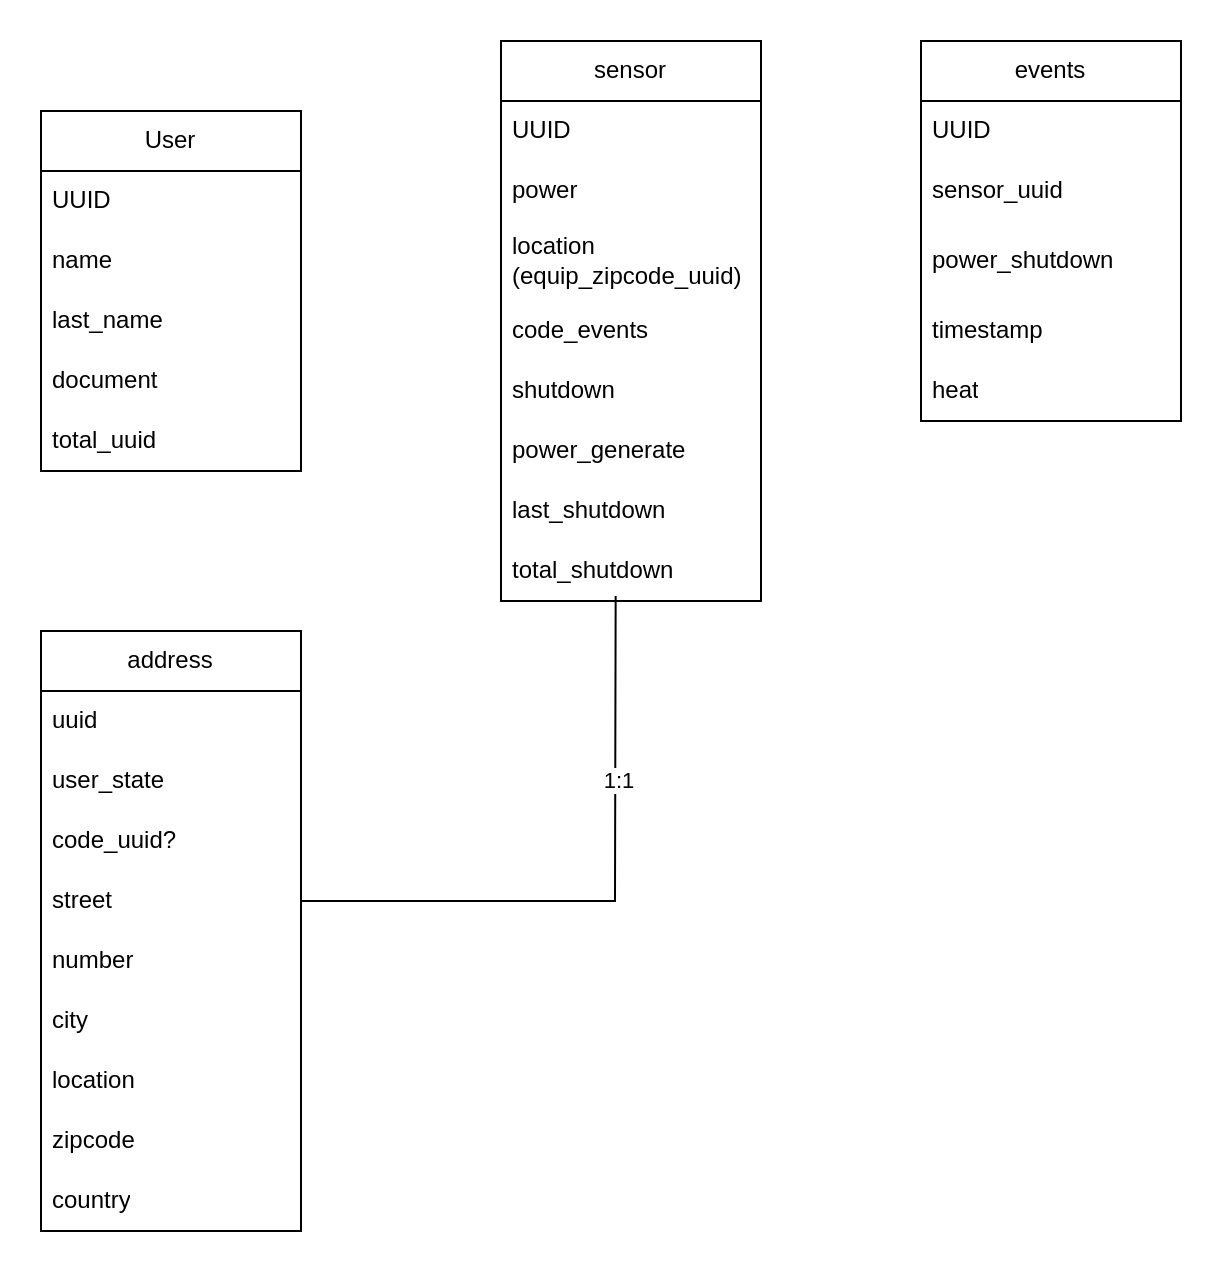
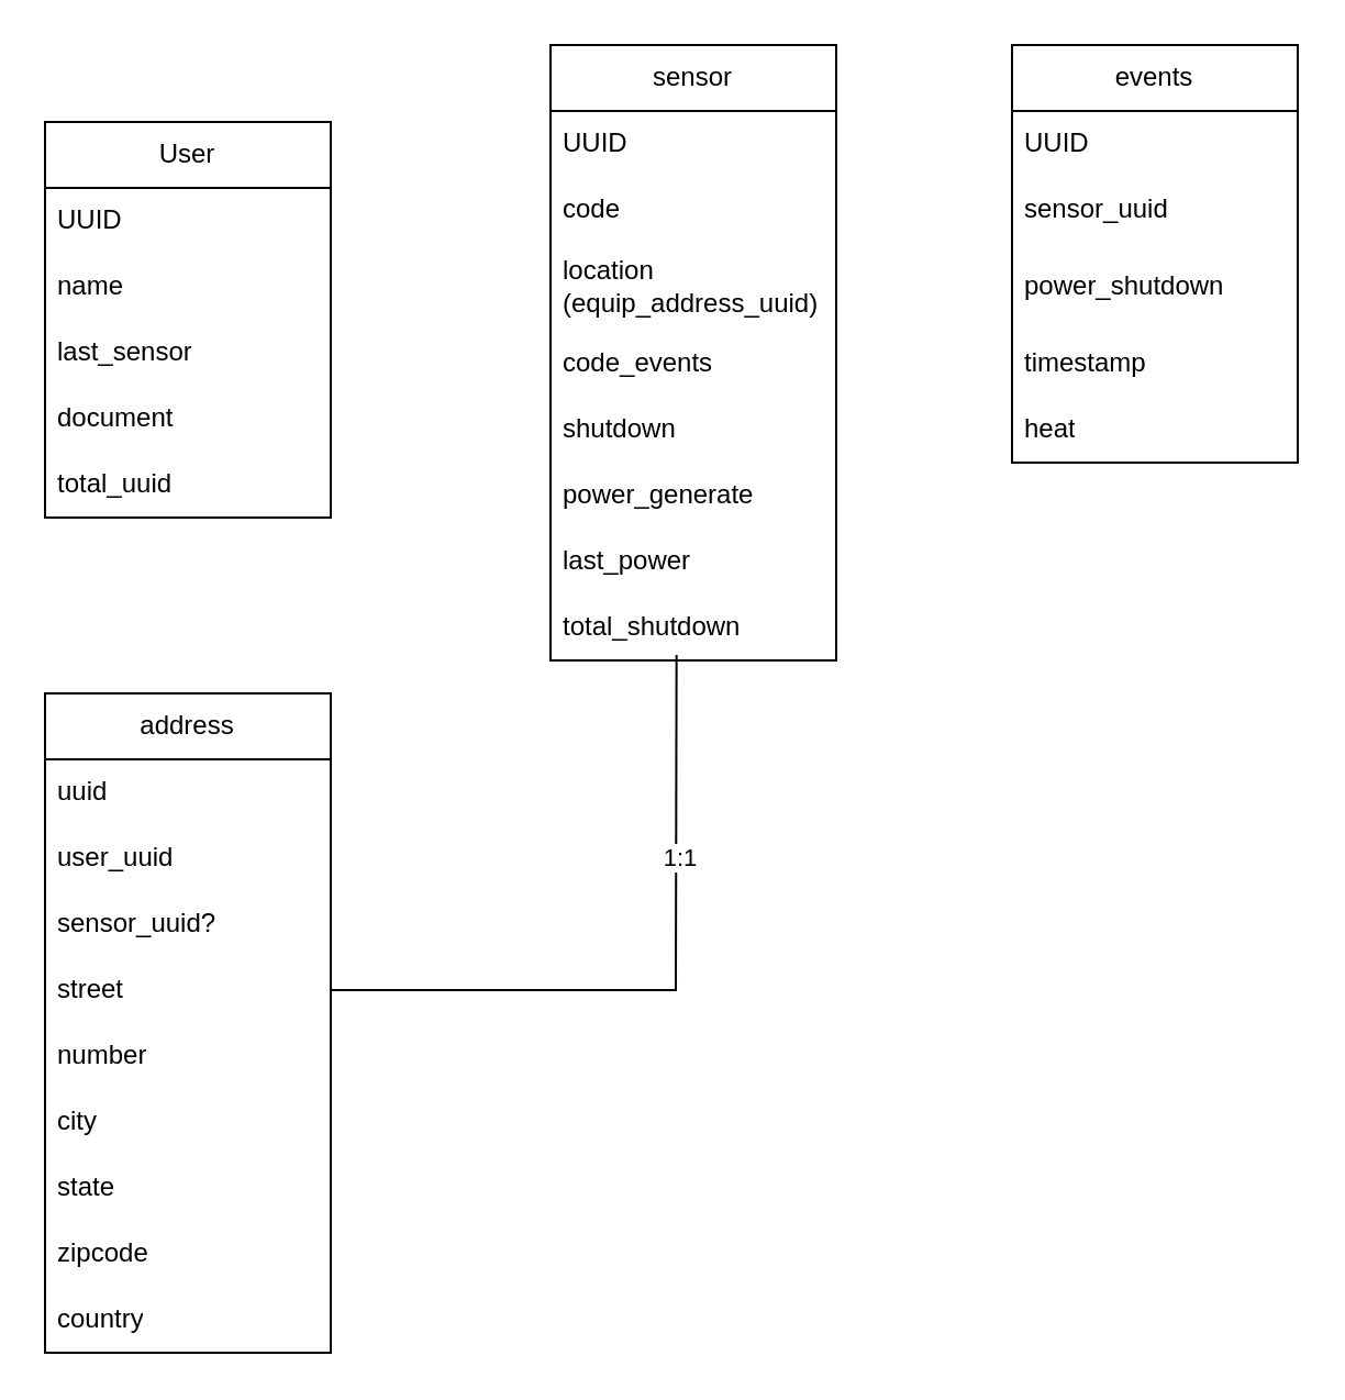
- <mxCell id="20" value="power" style="text;strokeColor=none;fillColor=none;align=left;verticalAlign=middle;spacingLeft=4;spacingRight=4;overflow=hidden;points=[[0,0.5],[1,0.5]];portConstraint=eastwest;rotatable=0;whiteSpace=wrap;html=1;" vertex="1" parent="18"><mxGeometry y="60" width="130" height="30" as="geometry" /></mxCell>
+ <mxCell id="20" value="code" style="text;strokeColor=none;fillColor=none;align=left;verticalAlign=middle;spacingLeft=4;spacingRight=4;overflow=hidden;points=[[0,0.5],[1,0.5]];portConstraint=eastwest;rotatable=0;whiteSpace=wrap;html=1;" vertex="1" parent="18"><mxGeometry y="60" width="130" height="30" as="geometry" /></mxCell>
- <mxCell id="21" value="&lt;div&gt;location (equip_zipcode_uuid)&lt;/div&gt;" style="text;strokeColor=none;fillColor=none;align=left;verticalAlign=middle;spacingLeft=4;spacingRight=4;overflow=hidden;points=[[0,0.5],[1,0.5]];portConstraint=eastwest;rotatable=0;whiteSpace=wrap;html=1;" vertex="1" parent="18"><mxGeometry y="90" width="130" height="40" as="geometry" /></mxCell>
+ <mxCell id="21" value="&lt;div&gt;location (equip_address_uuid)&lt;/div&gt;" style="text;strokeColor=none;fillColor=none;align=left;verticalAlign=middle;spacingLeft=4;spacingRight=4;overflow=hidden;points=[[0,0.5],[1,0.5]];portConstraint=eastwest;rotatable=0;whiteSpace=wrap;html=1;" vertex="1" parent="18"><mxGeometry y="90" width="130" height="40" as="geometry" /></mxCell>
- <mxCell id="5" value="&lt;div&gt;last_name&lt;/div&gt;" style="text;strokeColor=none;fillColor=none;align=left;verticalAlign=middle;spacingLeft=4;spacingRight=4;overflow=hidden;points=[[0,0.5],[1,0.5]];portConstraint=eastwest;rotatable=0;whiteSpace=wrap;html=1;" vertex="1" parent="2"><mxGeometry y="90" width="130" height="30" as="geometry" /></mxCell>
+ <mxCell id="5" value="&lt;div&gt;last_sensor&lt;/div&gt;" style="text;strokeColor=none;fillColor=none;align=left;verticalAlign=middle;spacingLeft=4;spacingRight=4;overflow=hidden;points=[[0,0.5],[1,0.5]];portConstraint=eastwest;rotatable=0;whiteSpace=wrap;html=1;" vertex="1" parent="2"><mxGeometry y="90" width="130" height="30" as="geometry" /></mxCell>
- <mxCell id="25" value="last_shutdown" style="text;strokeColor=none;fillColor=none;align=left;verticalAlign=middle;spacingLeft=4;spacingRight=4;overflow=hidden;points=[[0,0.5],[1,0.5]];portConstraint=eastwest;rotatable=0;whiteSpace=wrap;html=1;" vertex="1" parent="18"><mxGeometry y="220" width="130" height="30" as="geometry" /></mxCell>
+ <mxCell id="25" value="last_power" style="text;strokeColor=none;fillColor=none;align=left;verticalAlign=middle;spacingLeft=4;spacingRight=4;overflow=hidden;points=[[0,0.5],[1,0.5]];portConstraint=eastwest;rotatable=0;whiteSpace=wrap;html=1;" vertex="1" parent="18"><mxGeometry y="220" width="130" height="30" as="geometry" /></mxCell>
- <mxCell id="10" value="user_state" style="text;strokeColor=none;fillColor=none;align=left;verticalAlign=middle;spacingLeft=4;spacingRight=4;overflow=hidden;points=[[0,0.5],[1,0.5]];portConstraint=eastwest;rotatable=0;whiteSpace=wrap;html=1;" vertex="1" parent="8"><mxGeometry y="60" width="130" height="30" as="geometry" /></mxCell>
+ <mxCell id="10" value="user_uuid" style="text;strokeColor=none;fillColor=none;align=left;verticalAlign=middle;spacingLeft=4;spacingRight=4;overflow=hidden;points=[[0,0.5],[1,0.5]];portConstraint=eastwest;rotatable=0;whiteSpace=wrap;html=1;" vertex="1" parent="8"><mxGeometry y="60" width="130" height="30" as="geometry" /></mxCell>
- <mxCell id="11" value="code_uuid?" style="text;strokeColor=none;fillColor=none;align=left;verticalAlign=middle;spacingLeft=4;spacingRight=4;overflow=hidden;points=[[0,0.5],[1,0.5]];portConstraint=eastwest;rotatable=0;whiteSpace=wrap;html=1;" vertex="1" parent="8"><mxGeometry y="90" width="130" height="30" as="geometry" /></mxCell>
+ <mxCell id="11" value="sensor_uuid?" style="text;strokeColor=none;fillColor=none;align=left;verticalAlign=middle;spacingLeft=4;spacingRight=4;overflow=hidden;points=[[0,0.5],[1,0.5]];portConstraint=eastwest;rotatable=0;whiteSpace=wrap;html=1;" vertex="1" parent="8"><mxGeometry y="90" width="130" height="30" as="geometry" /></mxCell>
- <mxCell id="15" value="location" style="text;strokeColor=none;fillColor=none;align=left;verticalAlign=middle;spacingLeft=4;spacingRight=4;overflow=hidden;points=[[0,0.5],[1,0.5]];portConstraint=eastwest;rotatable=0;whiteSpace=wrap;html=1;" vertex="1" parent="8"><mxGeometry y="210" width="130" height="30" as="geometry" /></mxCell>
+ <mxCell id="15" value="state" style="text;strokeColor=none;fillColor=none;align=left;verticalAlign=middle;spacingLeft=4;spacingRight=4;overflow=hidden;points=[[0,0.5],[1,0.5]];portConstraint=eastwest;rotatable=0;whiteSpace=wrap;html=1;" vertex="1" parent="8"><mxGeometry y="210" width="130" height="30" as="geometry" /></mxCell>
